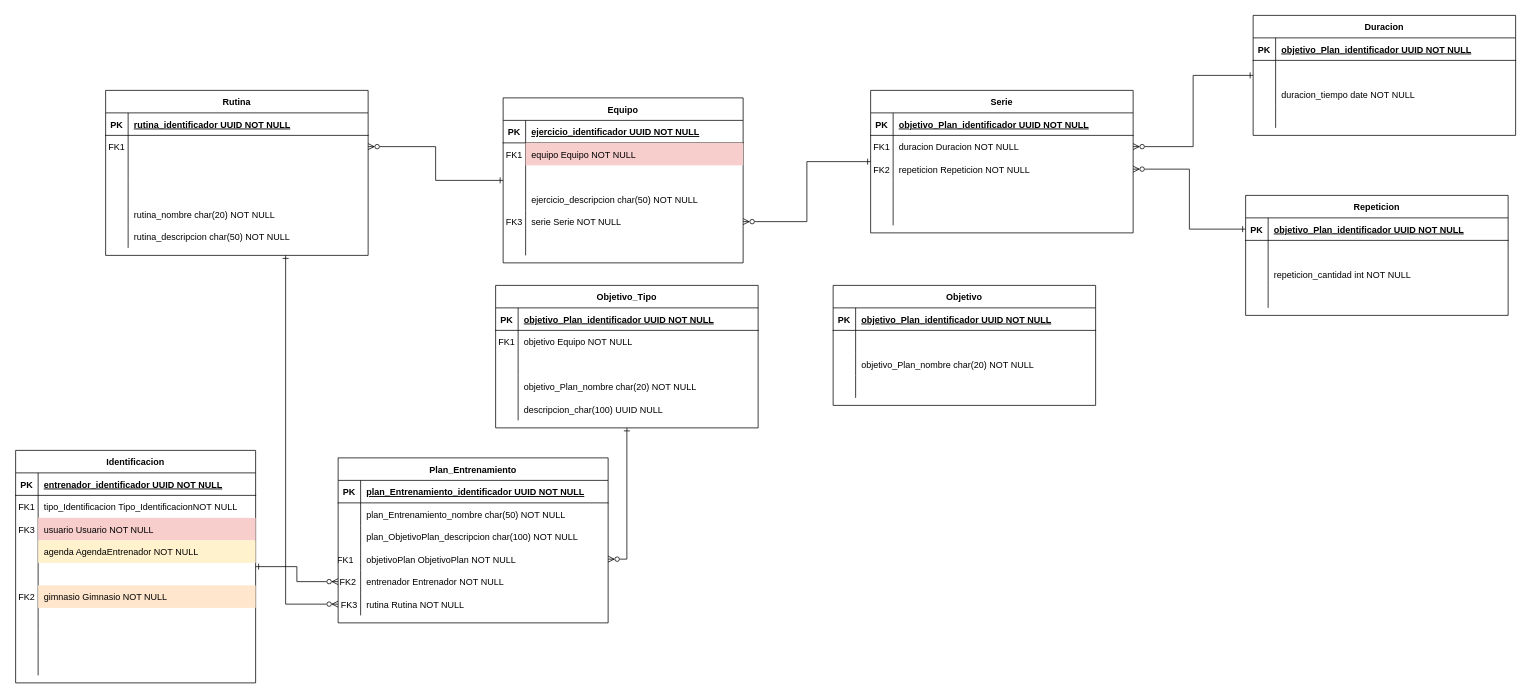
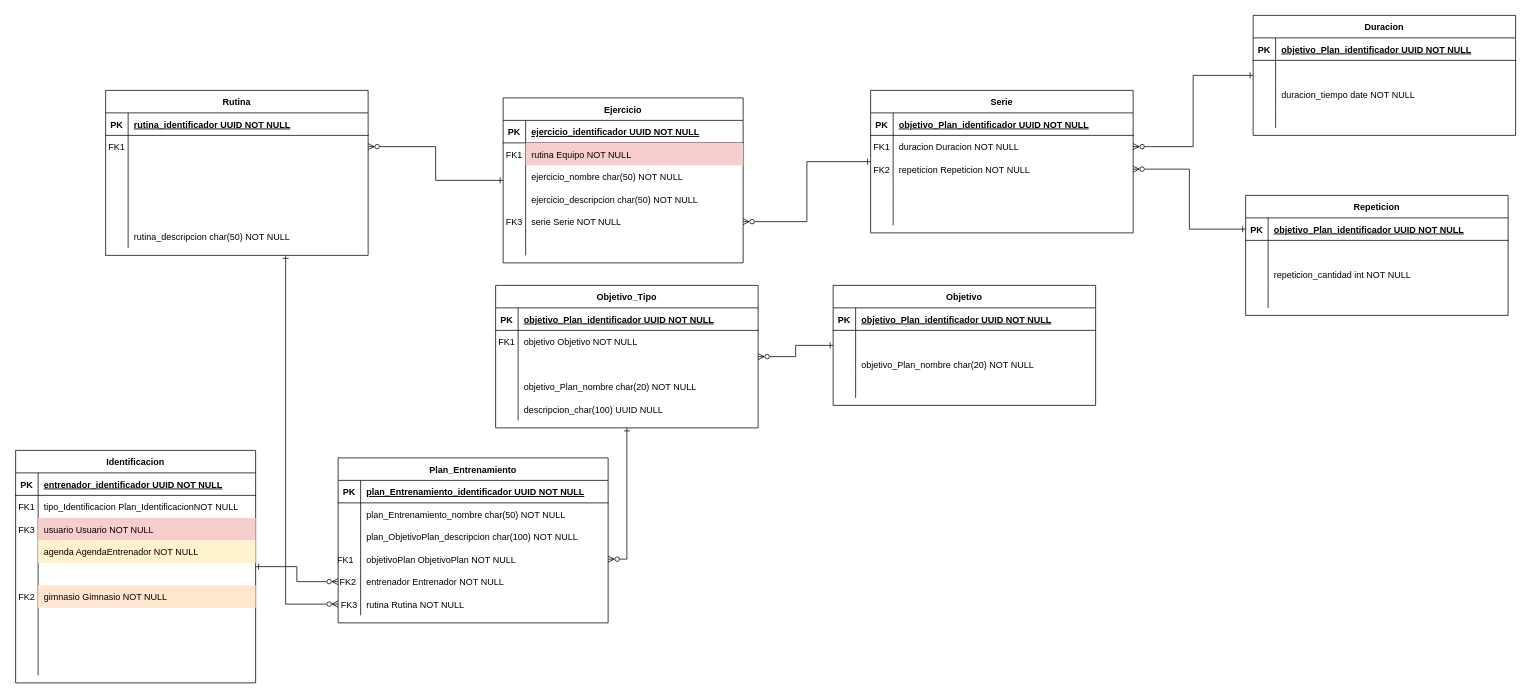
- <mxCell id="22" value="Equipo" style="shape=table;startSize=30;container=1;collapsible=1;childLayout=tableLayout;fixedRows=1;rowLines=0;fontStyle=1;align=center;resizeLast=1;" vertex="1" parent="1"><mxGeometry x="670" y="130" width="320" height="220" as="geometry" /></mxCell>
+ <mxCell id="22" value="Ejercicio" style="shape=table;startSize=30;container=1;collapsible=1;childLayout=tableLayout;fixedRows=1;rowLines=0;fontStyle=1;align=center;resizeLast=1;" vertex="1" parent="1"><mxGeometry x="670" y="130" width="320" height="220" as="geometry" /></mxCell>
- <mxCell id="28" value="equipo Equipo NOT NULL" style="shape=partialRectangle;overflow=hidden;connectable=0;fillColor=#f8cecc;top=0;left=0;bottom=0;right=0;align=left;spacingLeft=6;strokeColor=#b85450;" vertex="1" parent="26"><mxGeometry x="30" width="290" height="30" as="geometry"><mxRectangle width="290" height="30" as="alternateBounds" /></mxGeometry></mxCell>
+ <mxCell id="28" value="rutina Equipo NOT NULL" style="shape=partialRectangle;overflow=hidden;connectable=0;fillColor=#f8cecc;top=0;left=0;bottom=0;right=0;align=left;spacingLeft=6;strokeColor=#b85450;" vertex="1" parent="26"><mxGeometry x="30" width="290" height="30" as="geometry"><mxRectangle width="290" height="30" as="alternateBounds" /></mxGeometry></mxCell>
+ <mxCell id="31" value="ejercicio_nombre char(50) NOT NULL" style="shape=partialRectangle;overflow=hidden;connectable=0;fillColor=none;top=0;left=0;bottom=0;right=0;align=left;spacingLeft=6;" vertex="1" parent="29"><mxGeometry x="30" width="290" height="30" as="geometry"><mxRectangle width="290" height="30" as="alternateBounds" /></mxGeometry></mxCell>
- <mxCell id="17" value="rutina_nombre char(20) NOT NULL" style="shape=partialRectangle;overflow=hidden;connectable=0;fillColor=none;top=0;left=0;bottom=0;right=0;align=left;spacingLeft=6;" vertex="1" parent="15"><mxGeometry x="30" width="320" height="30" as="geometry"><mxRectangle width="320" height="30" as="alternateBounds" /></mxGeometry></mxCell>
- <mxCell id="67" value="objetivo Equipo NOT NULL" style="shape=partialRectangle;overflow=hidden;connectable=0;fillColor=none;top=0;left=0;bottom=0;right=0;align=left;spacingLeft=6;" vertex="1" parent="65"><mxGeometry x="30" width="320" height="30" as="geometry"><mxRectangle width="320" height="30" as="alternateBounds" /></mxGeometry></mxCell>
+ <mxCell id="67" value="objetivo Objetivo NOT NULL" style="shape=partialRectangle;overflow=hidden;connectable=0;fillColor=none;top=0;left=0;bottom=0;right=0;align=left;spacingLeft=6;" vertex="1" parent="65"><mxGeometry x="30" width="320" height="30" as="geometry"><mxRectangle width="320" height="30" as="alternateBounds" /></mxGeometry></mxCell>
+ <mxCell id="106" style="edgeStyle=orthogonalEdgeStyle;rounded=0;orthogonalLoop=1;jettySize=auto;html=1;startArrow=ERone;startFill=0;endArrow=ERzeroToMany;endFill=0;" edge="1" parent="1" source="107" target="61"><mxGeometry relative="1" as="geometry" /></mxCell>
- <mxCell id="84" value="tipo_Identificacion Tipo_IdentificacionNOT NULL" style="shape=partialRectangle;overflow=hidden;connectable=0;fillColor=none;top=0;left=0;bottom=0;right=0;align=left;spacingLeft=6;" vertex="1" parent="82"><mxGeometry x="30" width="290" height="30" as="geometry"><mxRectangle width="290" height="30" as="alternateBounds" /></mxGeometry></mxCell>
+ <mxCell id="84" value="tipo_Identificacion Plan_IdentificacionNOT NULL" style="shape=partialRectangle;overflow=hidden;connectable=0;fillColor=none;top=0;left=0;bottom=0;right=0;align=left;spacingLeft=6;" vertex="1" parent="82"><mxGeometry x="30" width="290" height="30" as="geometry"><mxRectangle width="290" height="30" as="alternateBounds" /></mxGeometry></mxCell>
